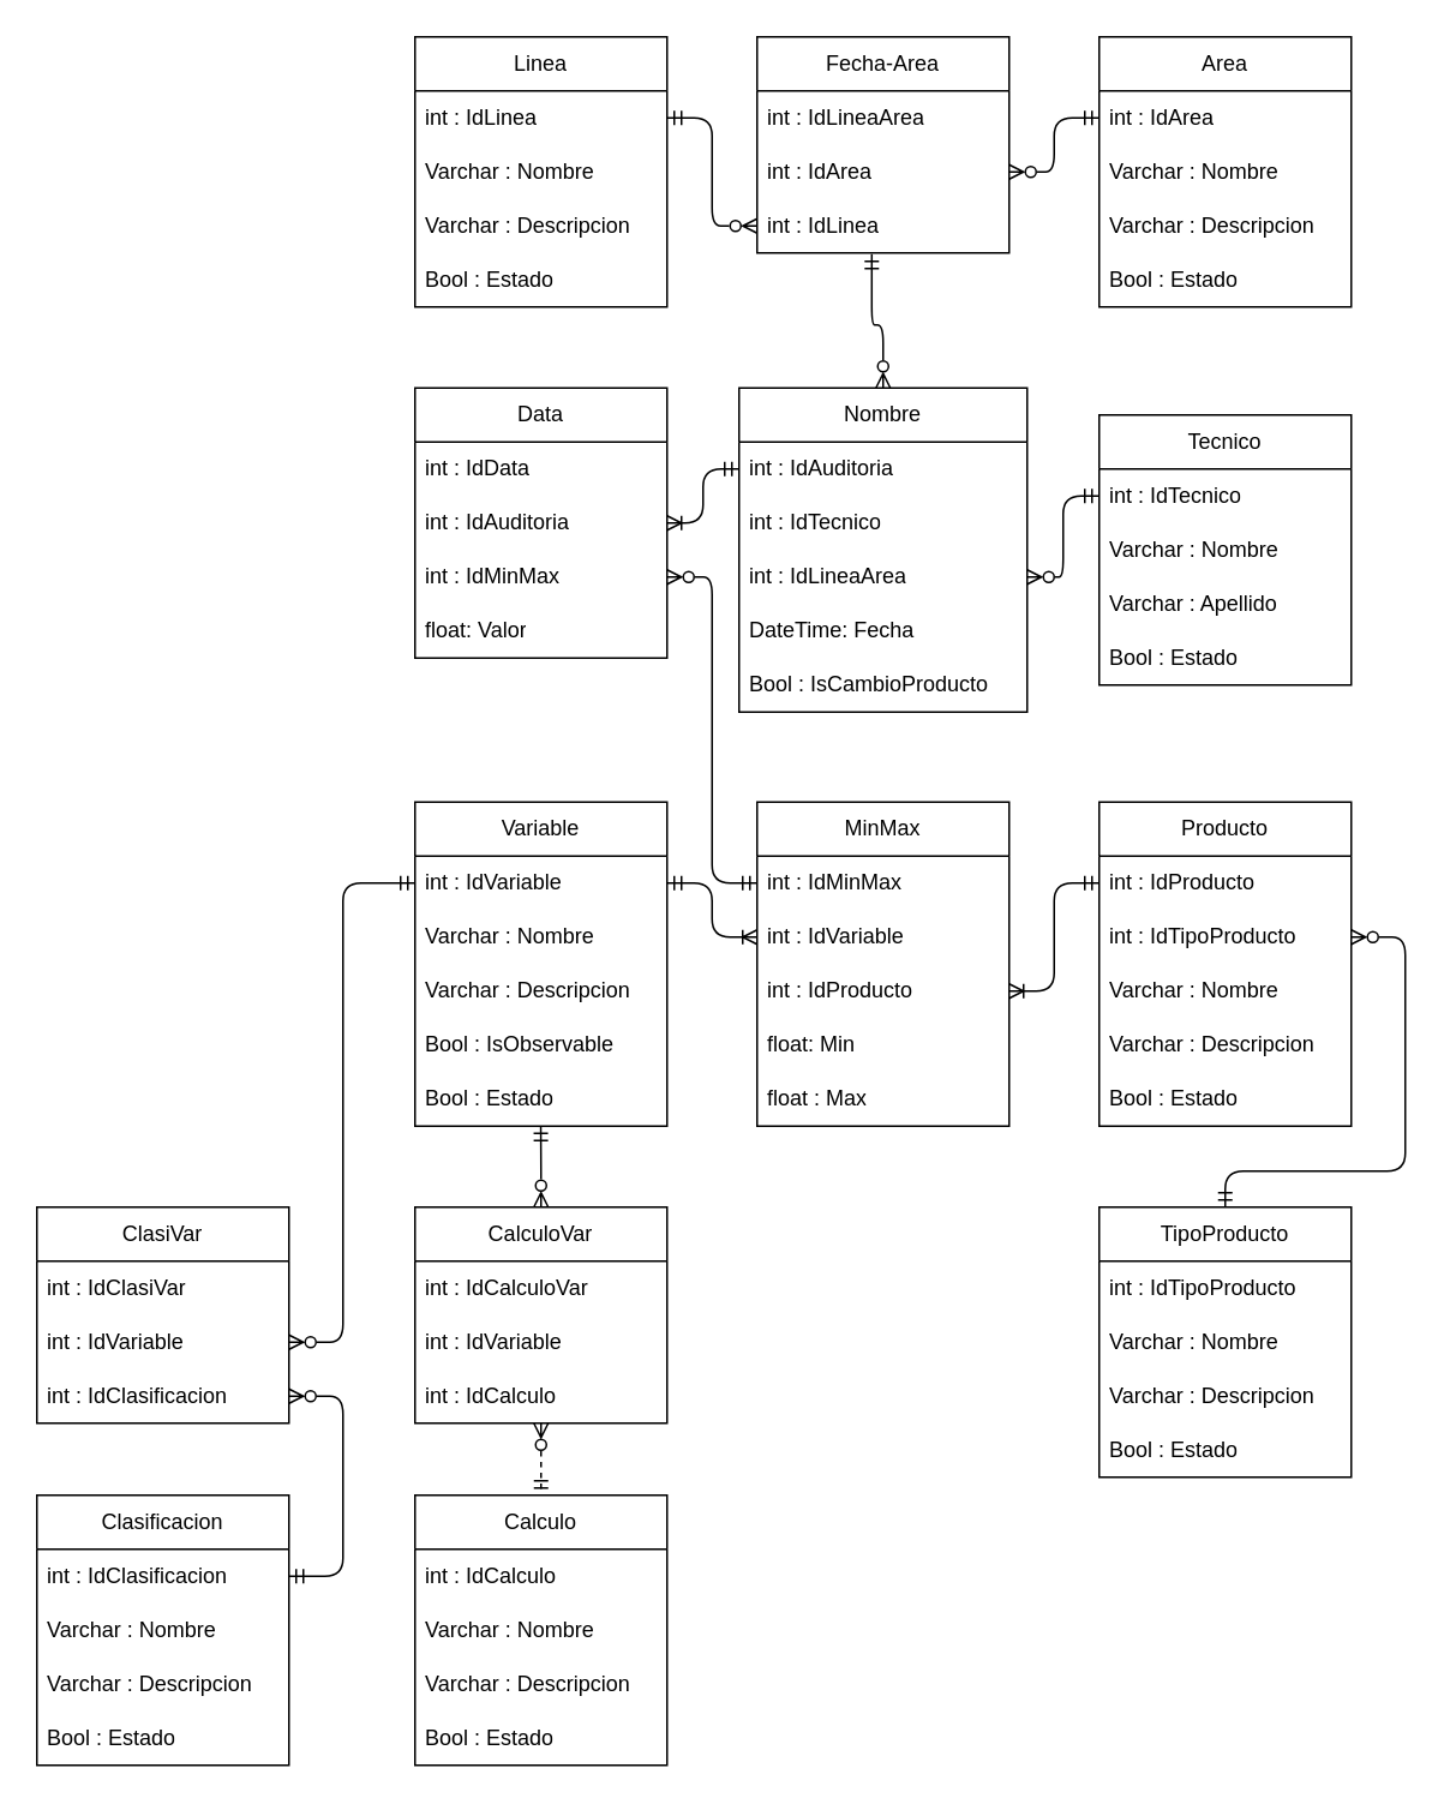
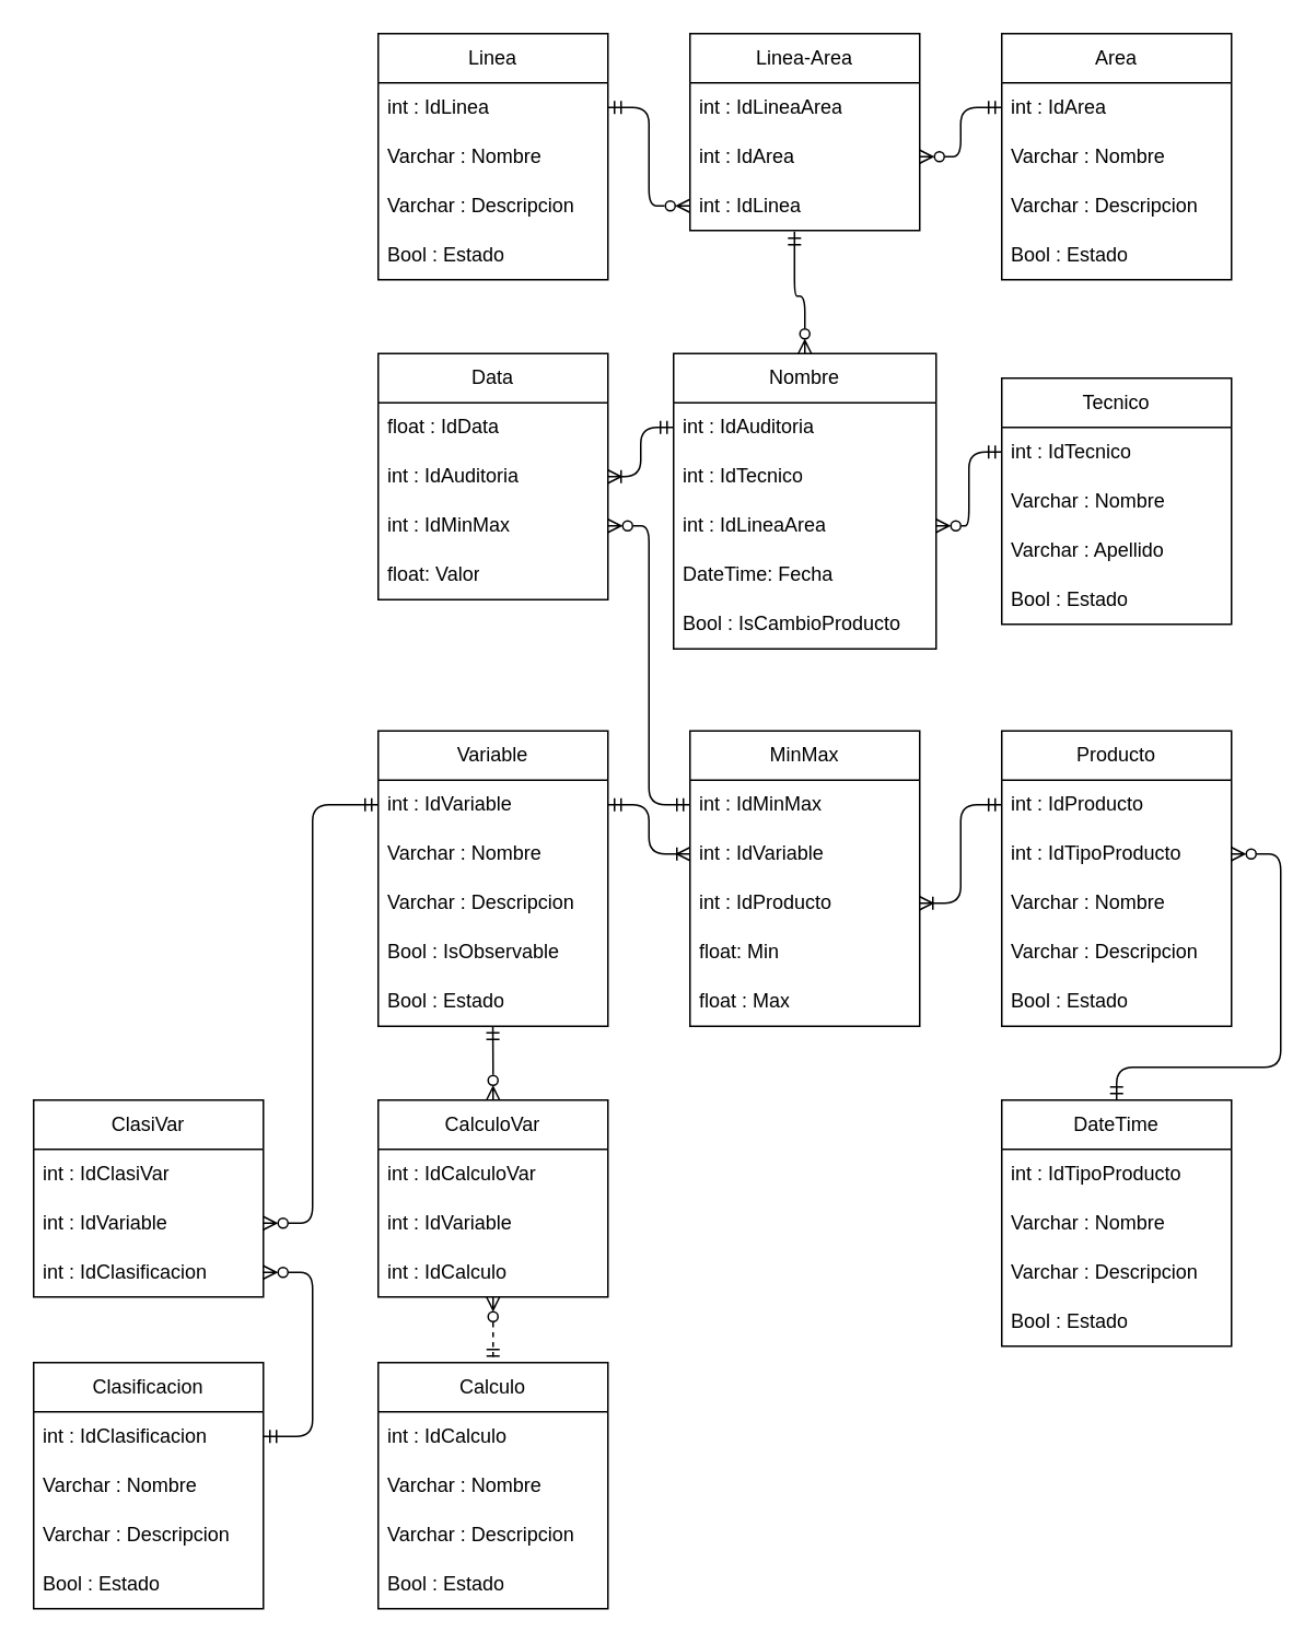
- <mxCell id="12" value="Fecha-Area" style="swimlane;fontStyle=0;childLayout=stackLayout;horizontal=1;startSize=30;horizontalStack=0;resizeParent=1;resizeParentMax=0;resizeLast=0;collapsible=1;marginBottom=0;whiteSpace=wrap;html=1;" vertex="1" parent="1"><mxGeometry x="420" y="20" width="140" height="120" as="geometry"><mxRectangle x="30" y="80" width="70" height="30" as="alternateBounds" /></mxGeometry></mxCell>
+ <mxCell id="12" value="Linea-Area" style="swimlane;fontStyle=0;childLayout=stackLayout;horizontal=1;startSize=30;horizontalStack=0;resizeParent=1;resizeParentMax=0;resizeLast=0;collapsible=1;marginBottom=0;whiteSpace=wrap;html=1;" vertex="1" parent="1"><mxGeometry x="420" y="20" width="140" height="120" as="geometry"><mxRectangle x="30" y="80" width="70" height="30" as="alternateBounds" /></mxGeometry></mxCell>
- <mxCell id="32" value="int : Id&lt;span style=&quot;text-align: center;&quot;&gt;Data&lt;/span&gt;" style="text;strokeColor=none;fillColor=none;align=left;verticalAlign=middle;spacingLeft=4;spacingRight=4;overflow=hidden;points=[[0,0.5],[1,0.5]];portConstraint=eastwest;rotatable=0;whiteSpace=wrap;html=1;" vertex="1" parent="31"><mxGeometry y="30" width="140" height="30" as="geometry" /></mxCell>
+ <mxCell id="32" value="float : Id&lt;span style=&quot;text-align: center;&quot;&gt;Data&lt;/span&gt;" style="text;strokeColor=none;fillColor=none;align=left;verticalAlign=middle;spacingLeft=4;spacingRight=4;overflow=hidden;points=[[0,0.5],[1,0.5]];portConstraint=eastwest;rotatable=0;whiteSpace=wrap;html=1;" vertex="1" parent="31"><mxGeometry y="30" width="140" height="30" as="geometry" /></mxCell>
- <mxCell id="66" value="TipoProducto" style="swimlane;fontStyle=0;childLayout=stackLayout;horizontal=1;startSize=30;horizontalStack=0;resizeParent=1;resizeParentMax=0;resizeLast=0;collapsible=1;marginBottom=0;whiteSpace=wrap;html=1;" vertex="1" parent="1"><mxGeometry x="610" y="670" width="140" height="150" as="geometry"><mxRectangle x="30" y="80" width="70" height="30" as="alternateBounds" /></mxGeometry></mxCell>
+ <mxCell id="66" value="DateTime" style="swimlane;fontStyle=0;childLayout=stackLayout;horizontal=1;startSize=30;horizontalStack=0;resizeParent=1;resizeParentMax=0;resizeLast=0;collapsible=1;marginBottom=0;whiteSpace=wrap;html=1;" vertex="1" parent="1"><mxGeometry x="610" y="670" width="140" height="150" as="geometry"><mxRectangle x="30" y="80" width="70" height="30" as="alternateBounds" /></mxGeometry></mxCell>
